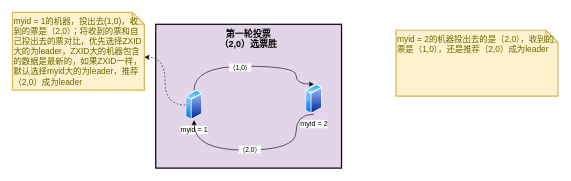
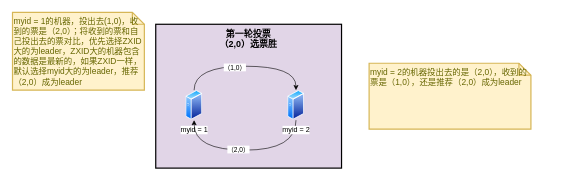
- <mxCell id="5" style="edgeStyle=orthogonalEdgeStyle;rounded=0;orthogonalLoop=1;jettySize=auto;html=1;exitX=0;exitY=0.5;exitDx=0;exitDy=0;entryX=0;entryY=0;entryDx=220;entryDy=75;entryPerimeter=0;curved=1;dashed=1;strokeWidth=1;" edge="1" parent="1" source="6" target="10"><mxGeometry relative="1" as="geometry" /></mxCell>
- <mxCell id="11" value="myid = 2的机器投出去的是（2,0），收到的票是（1,0），还是推荐（2,0）成为leader" style="shape=note;strokeWidth=2;fontSize=14;size=20;whiteSpace=wrap;html=1;fillColor=#fff2cc;strokeColor=#d6b656;fontColor=#666600;rounded=0;verticalAlign=top;align=left;" vertex="1" parent="1"><mxGeometry x="660" y="50" width="270" height="110" as="geometry" /></mxCell>
+ <mxCell id="11" value="myid = 2的机器投出去的是（2,0），收到的票是（1,0），还是推荐（2,0）成为leader" style="shape=note;strokeWidth=2;fontSize=14;size=20;whiteSpace=wrap;html=1;fillColor=#fff2cc;strokeColor=#d6b656;fontColor=#666600;rounded=0;verticalAlign=top;align=left;" vertex="1" parent="1"><mxGeometry x="615" y="105" width="270" height="110" as="geometry" /></mxCell>
- <mxCell id="9" value="myid = 2" style="aspect=fixed;perimeter=ellipsePerimeter;html=1;align=center;shadow=0;dashed=0;spacingTop=3;image;image=img/lib/active_directory/generic_server.svg;strokeWidth=2;fillColor=#FF99CC;" parent="1" vertex="1"><mxGeometry x="509" y="140" width="28.0" height="50" as="geometry" /></mxCell>
+ <mxCell id="9" value="myid = 2" style="aspect=fixed;perimeter=ellipsePerimeter;html=1;align=center;shadow=0;dashed=0;spacingTop=3;image;image=img/lib/active_directory/generic_server.svg;strokeWidth=2;fillColor=#FF99CC;" parent="1" vertex="1"><mxGeometry x="479" y="150" width="28.0" height="50" as="geometry" /></mxCell>
